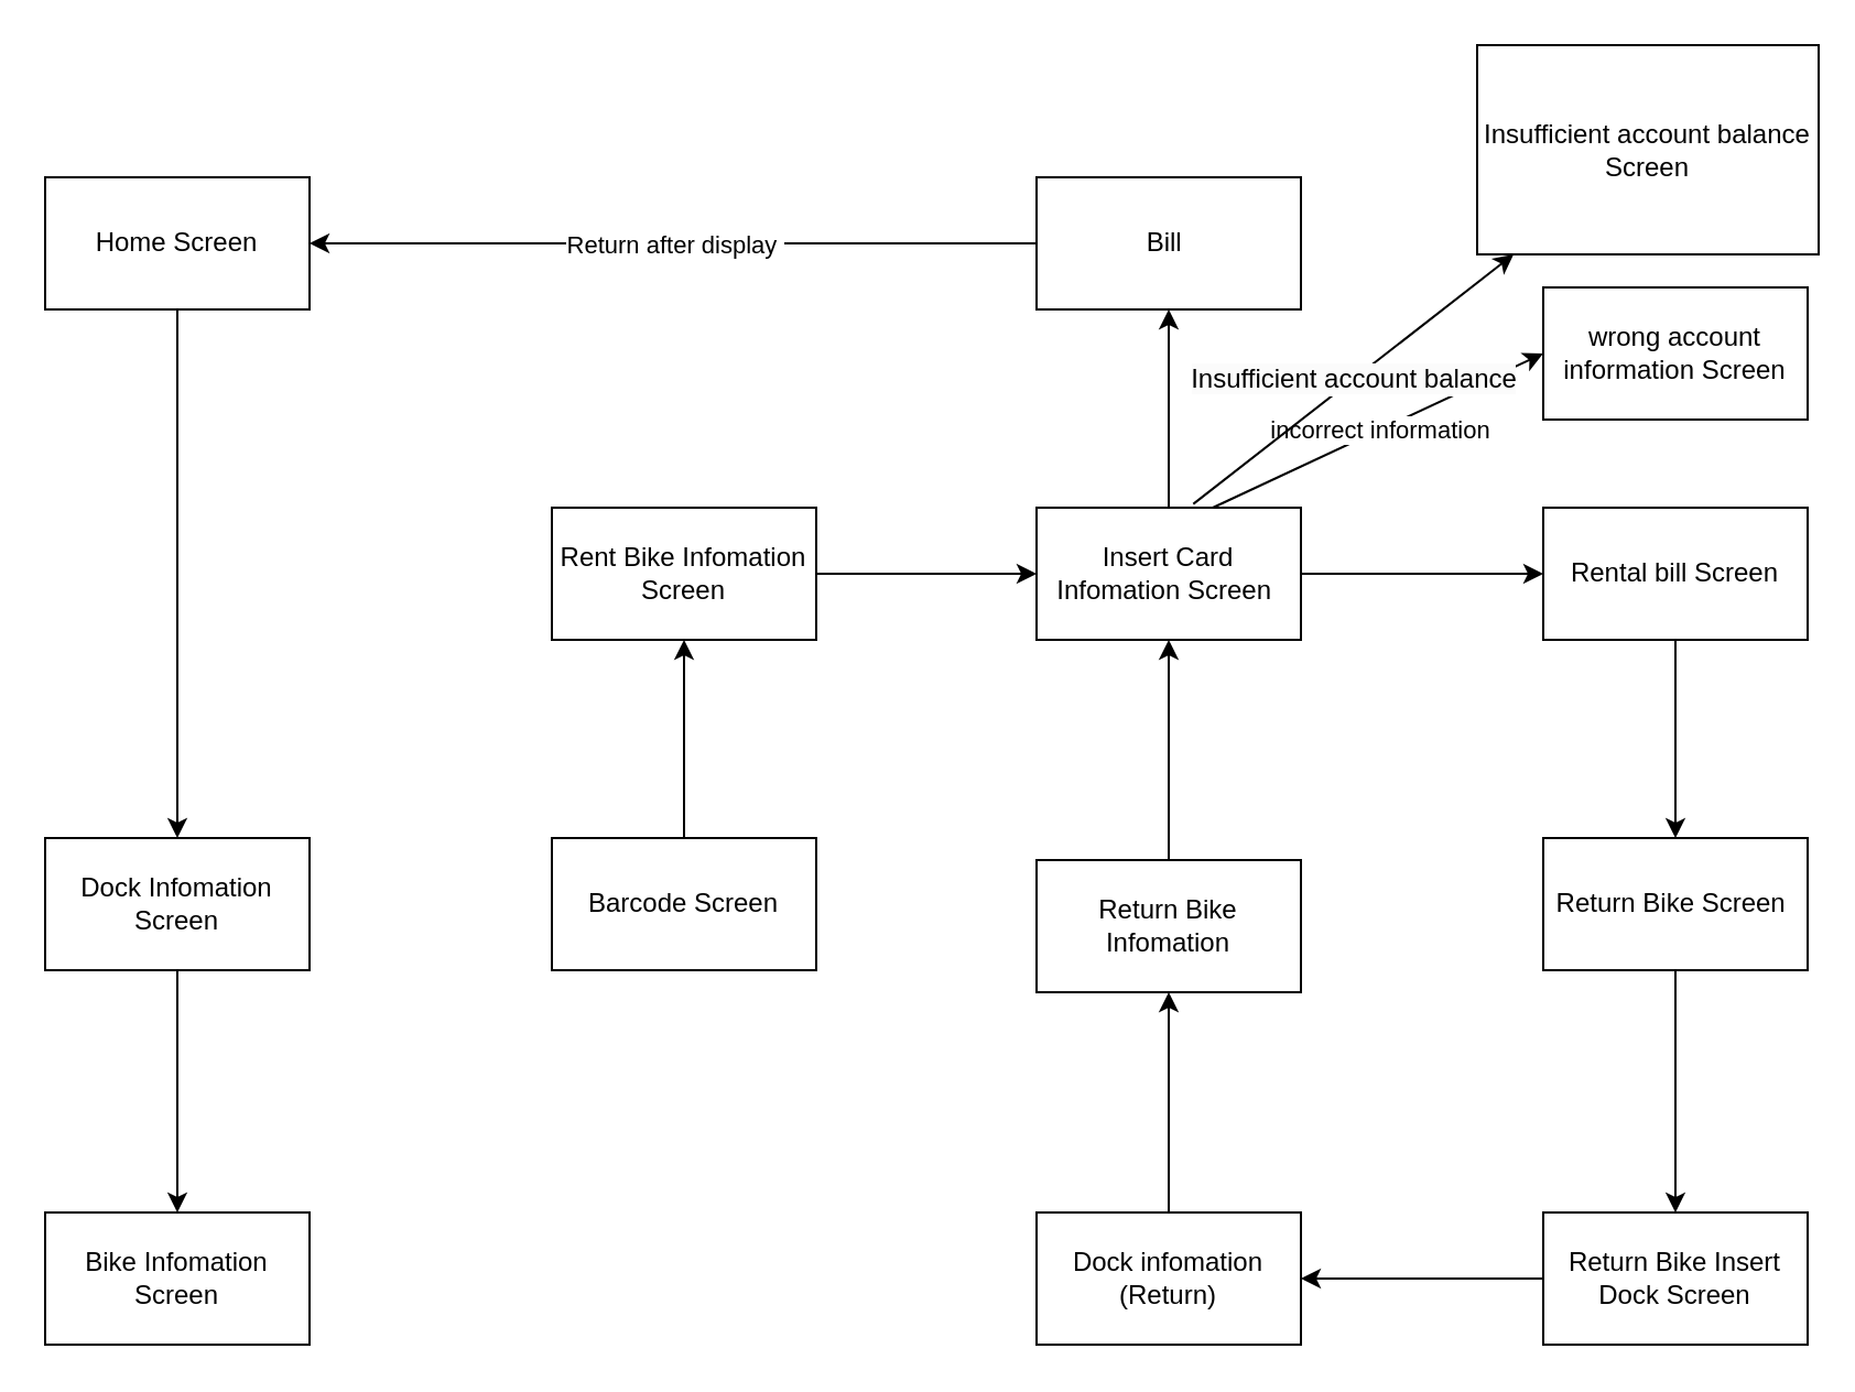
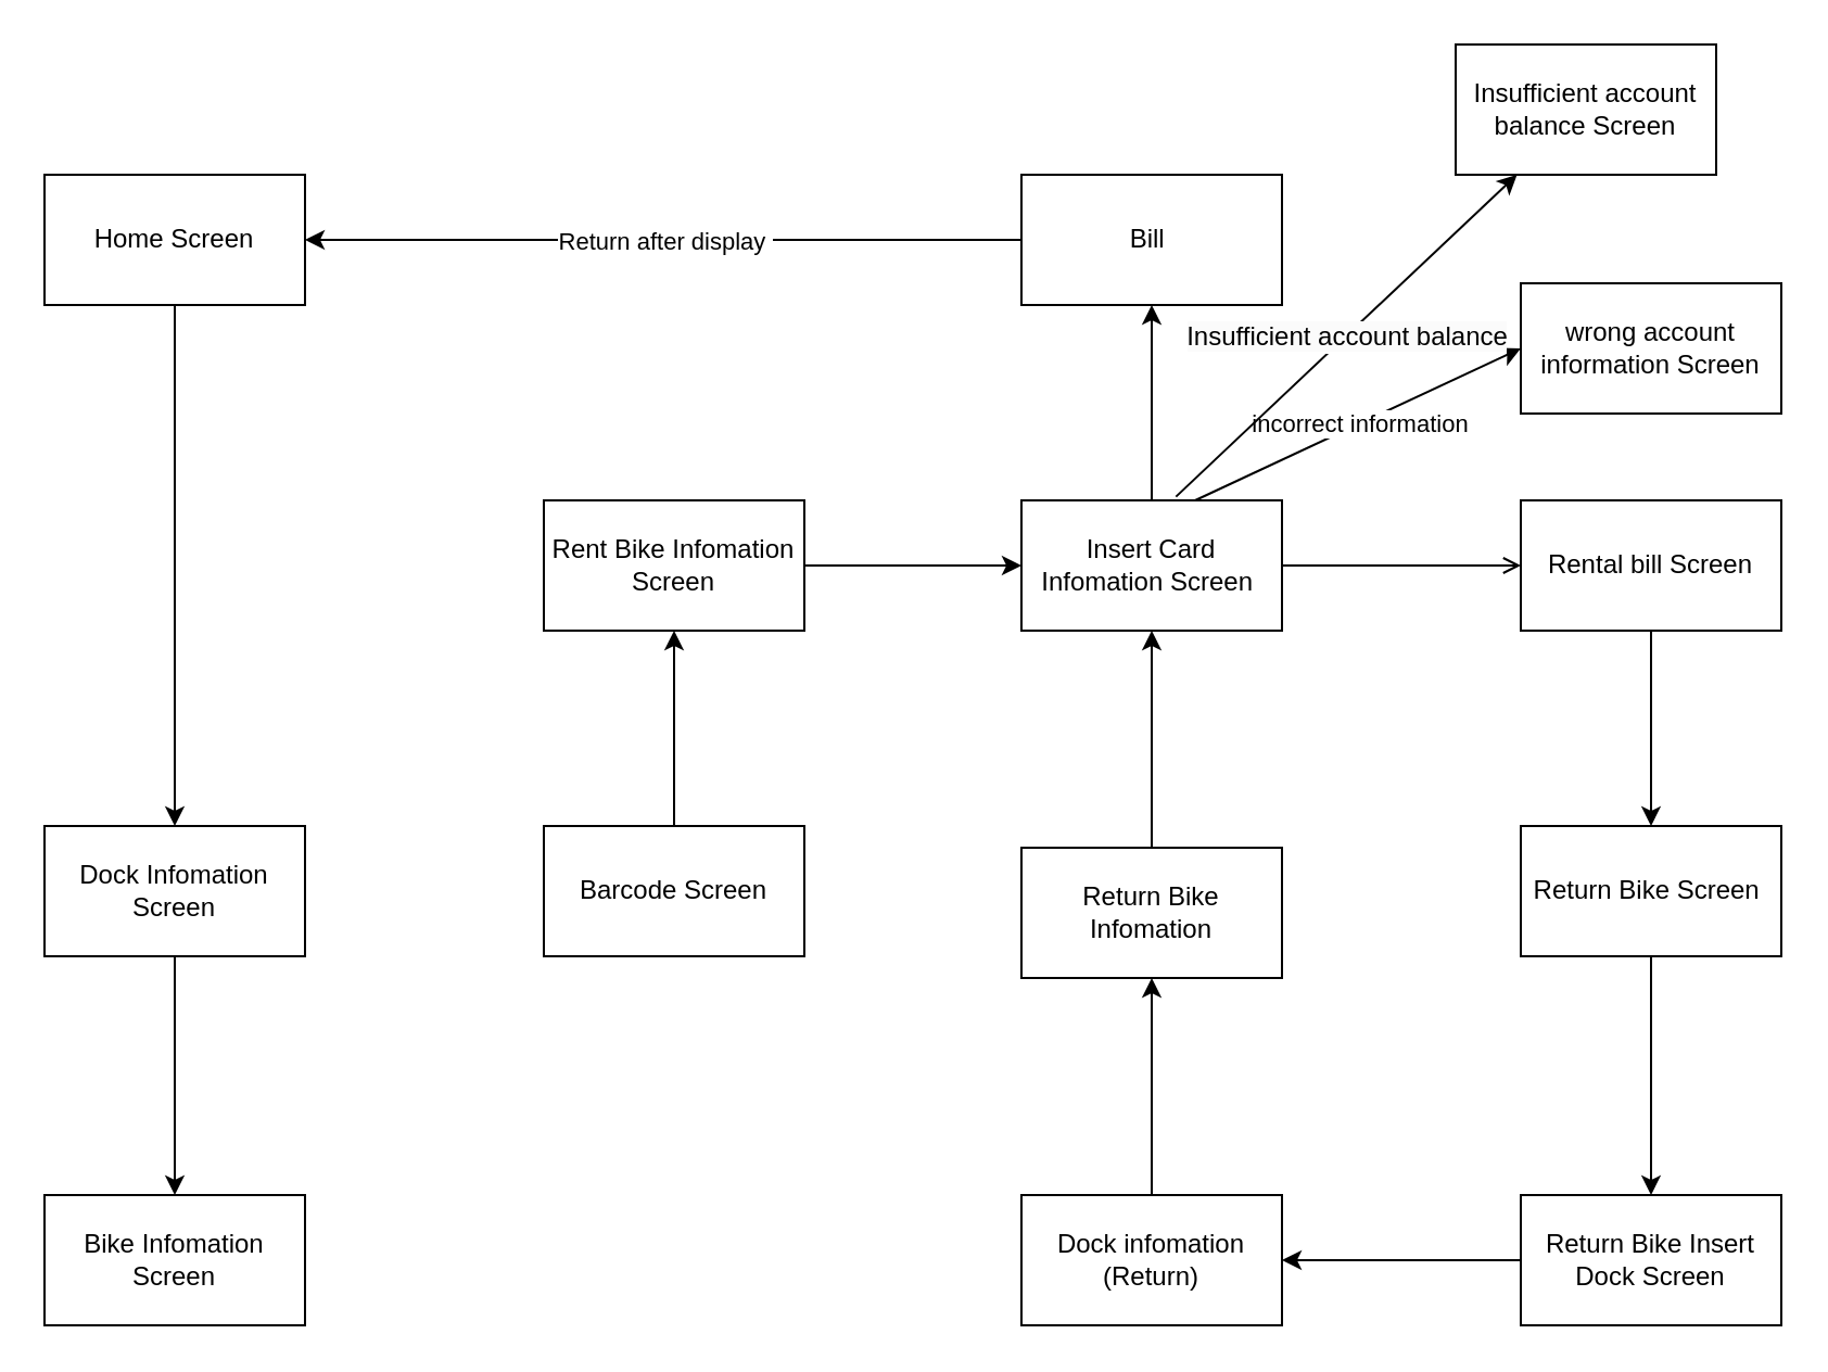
- <mxCell id="14" value="Insufficient account balance Screen" style="rounded=0;whiteSpace=wrap;html=1;" vertex="1" parent="1"><mxGeometry x="670" y="20" width="155" height="95" as="geometry" /></mxCell>
+ <mxCell id="14" value="Insufficient account balance Screen" style="rounded=0;whiteSpace=wrap;html=1;" vertex="1" parent="1"><mxGeometry x="670" y="20" width="120" height="60" as="geometry" /></mxCell>
- <mxCell id="11" style="edgeStyle=orthogonalEdgeStyle;rounded=0;orthogonalLoop=1;jettySize=auto;html=1;" edge="1" parent="1" source="13" target="17"><mxGeometry relative="1" as="geometry" /></mxCell>
+ <mxCell id="11" style="edgeStyle=orthogonalEdgeStyle;rounded=0;orthogonalLoop=1;jettySize=auto;html=1;endArrow=open;" edge="1" parent="1" source="13" target="17"><mxGeometry relative="1" as="geometry" /></mxCell>
